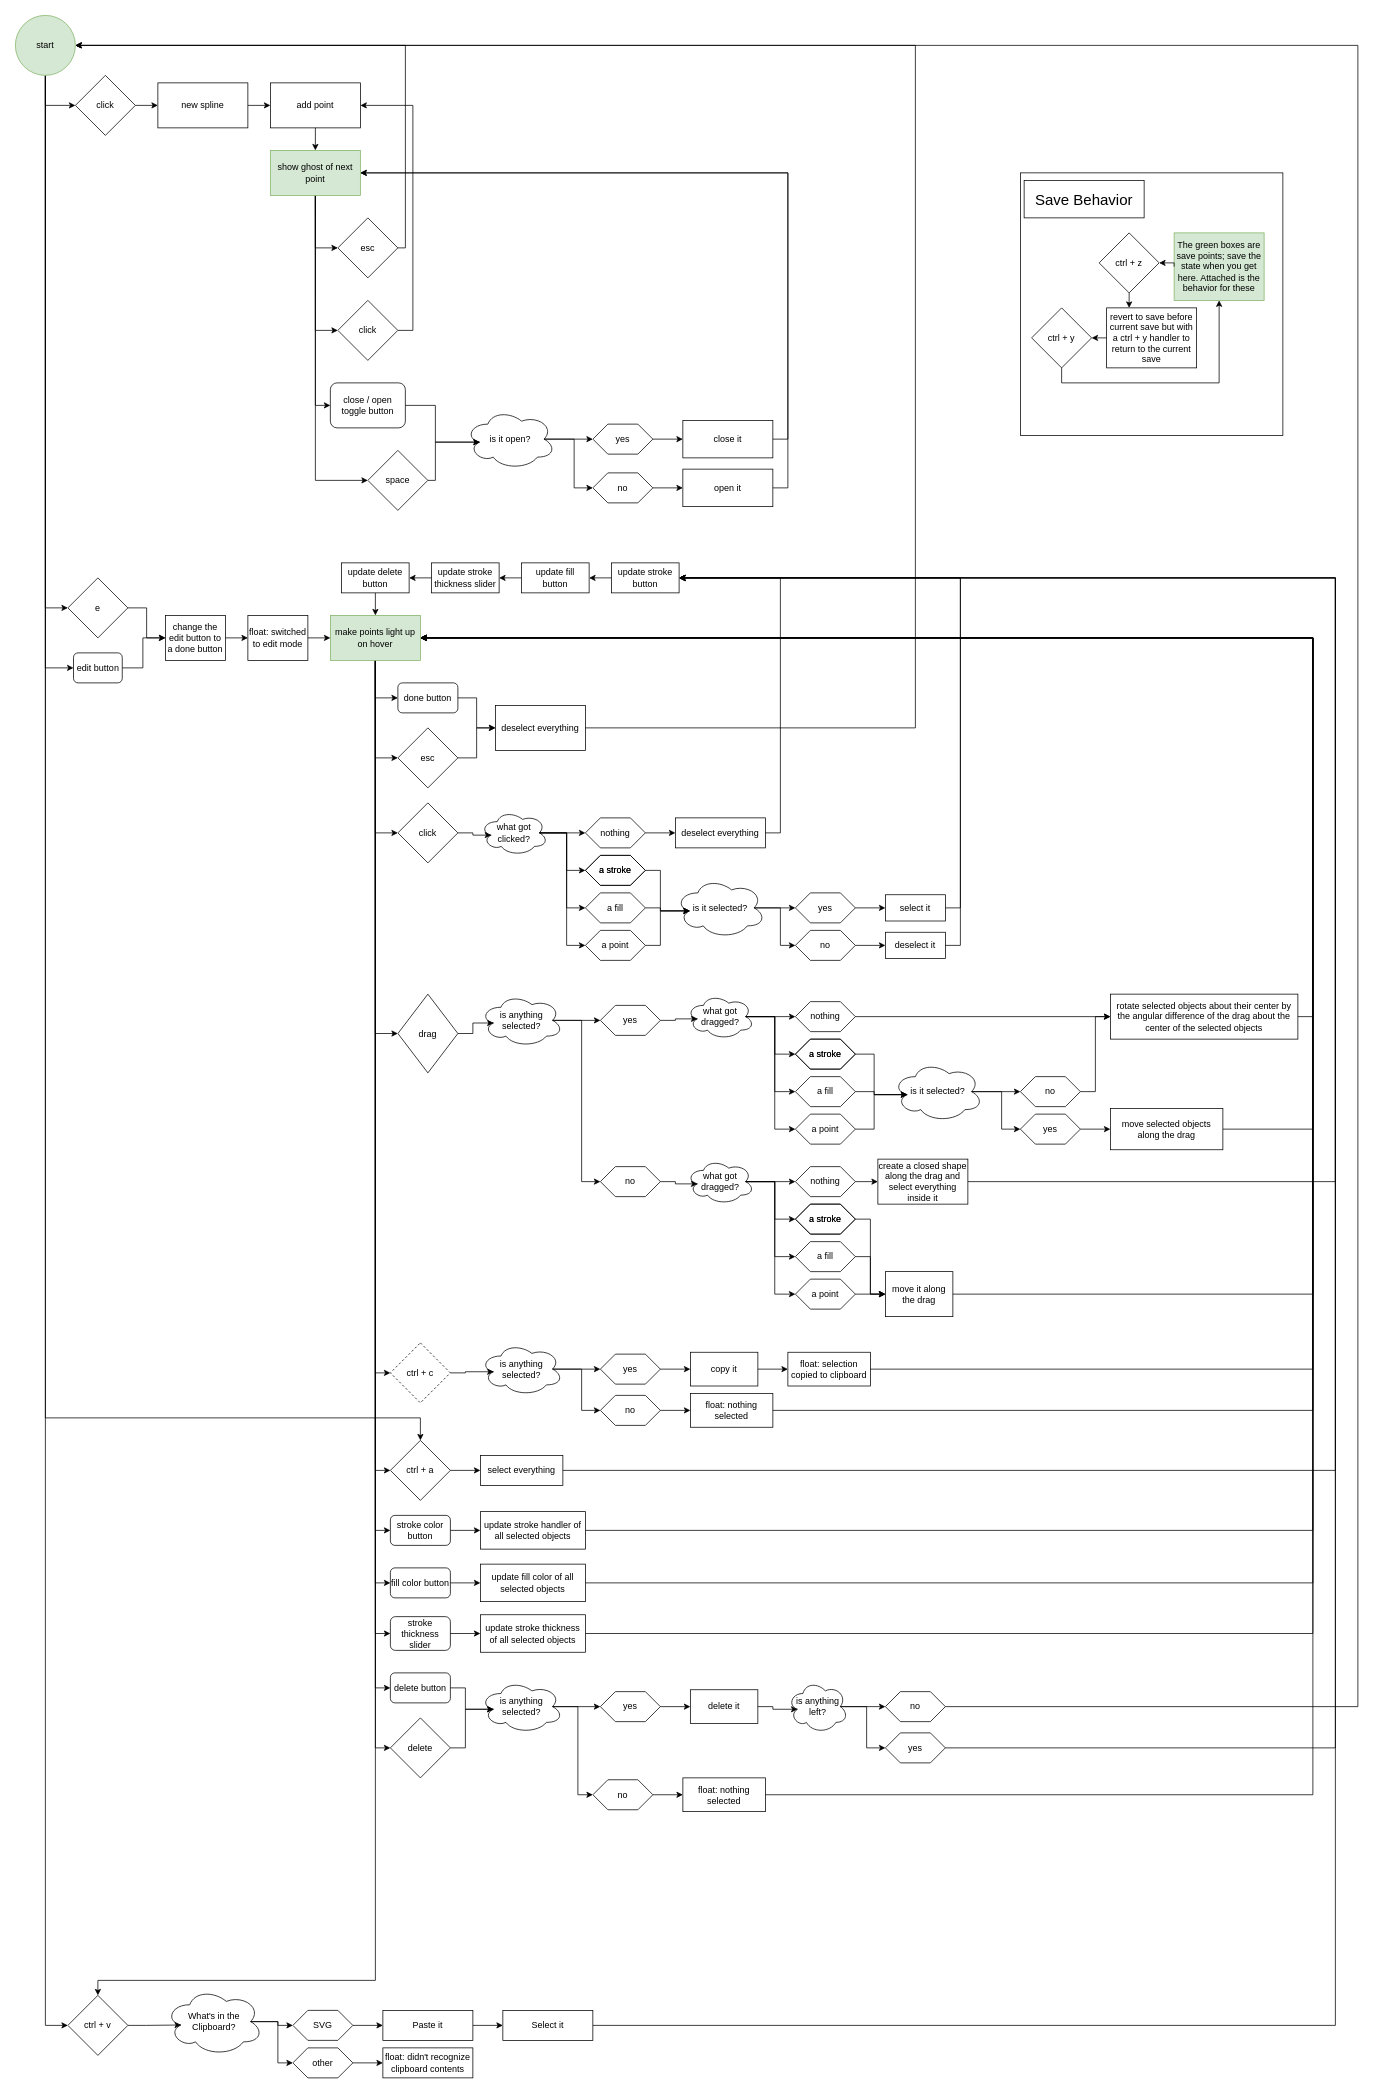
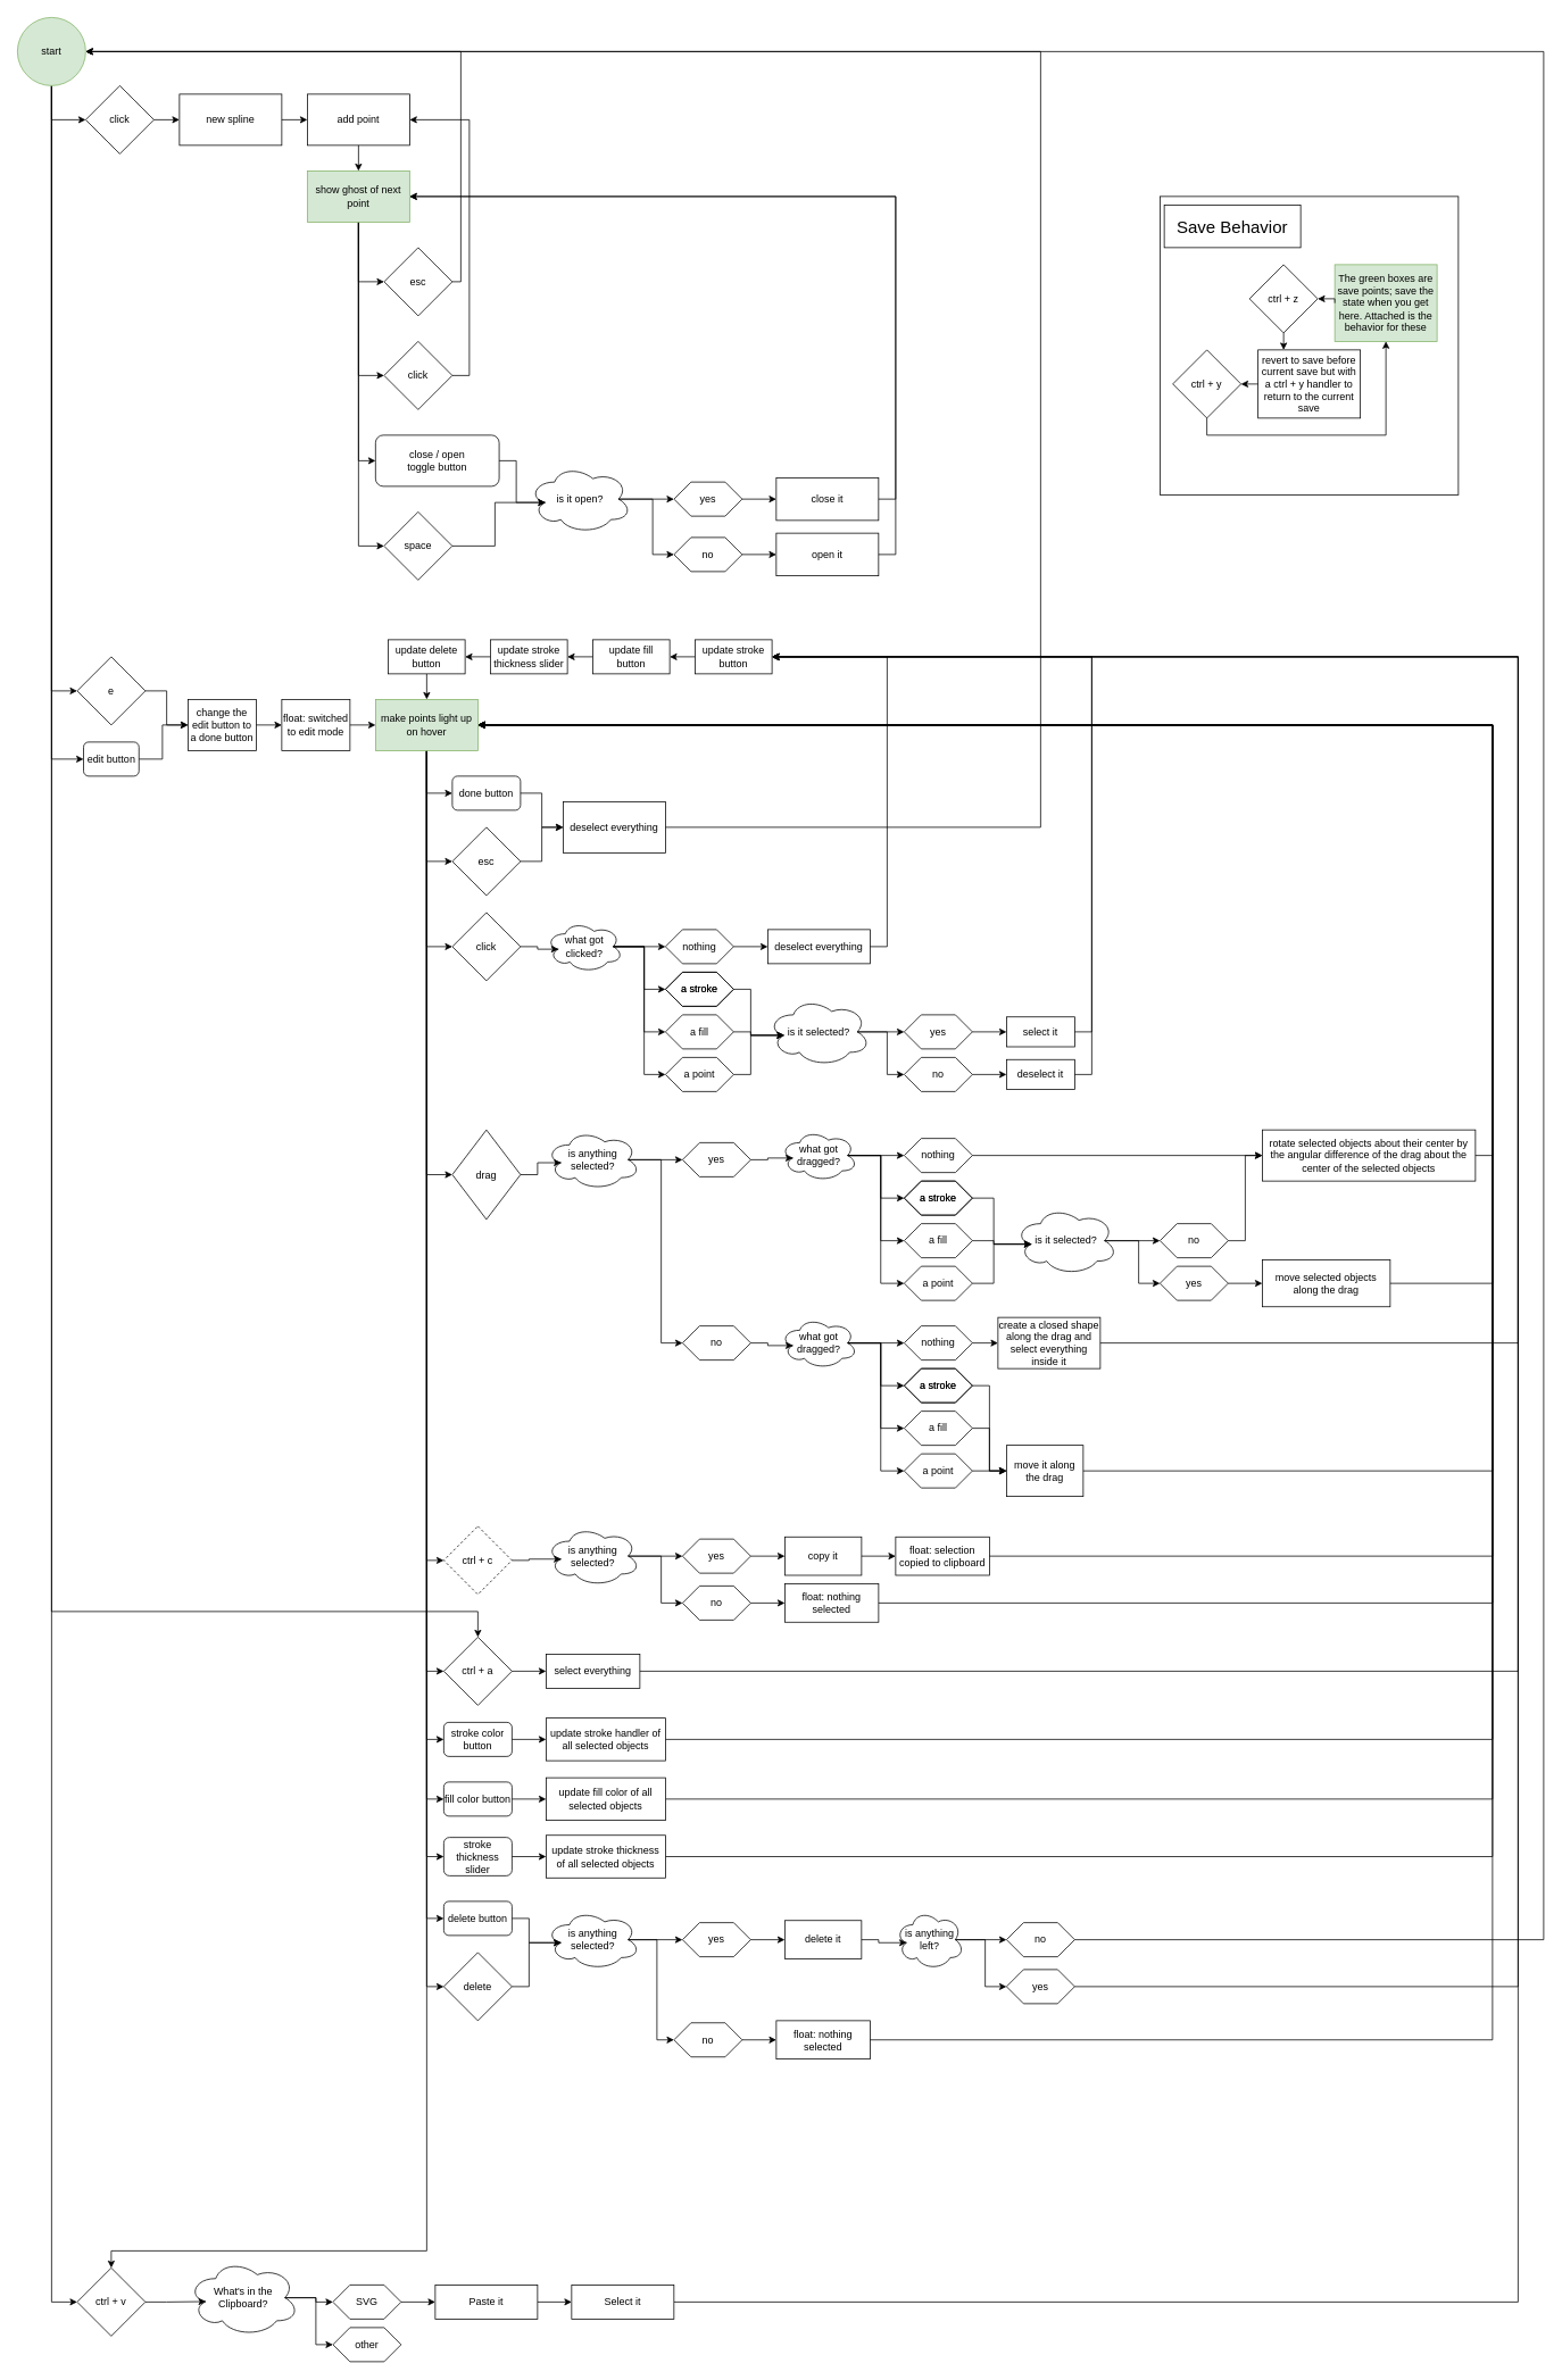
- <mxCell id="32" value="close / open&lt;br&gt;toggle button" style="rounded=1;whiteSpace=wrap;html=1;fillColor=none;" vertex="1" parent="1"><mxGeometry x="439.97" y="510" width="100" height="60" as="geometry" /></mxCell>
+ <mxCell id="32" value="close / open&lt;br&gt;toggle button" style="rounded=1;whiteSpace=wrap;html=1;fillColor=none;" vertex="1" parent="1"><mxGeometry x="439.97" y="510" width="145" height="60" as="geometry" /></mxCell>
- <mxCell id="30" value="space" style="rhombus;whiteSpace=wrap;html=1;fillColor=none;" vertex="1" parent="1"><mxGeometry x="489.97" y="600" width="80" height="80" as="geometry" /></mxCell>
+ <mxCell id="30" value="space" style="rhombus;whiteSpace=wrap;html=1;fillColor=none;" vertex="1" parent="1"><mxGeometry x="449.97" y="600" width="80" height="80" as="geometry" /></mxCell>
- <mxCell id="192" style="edgeStyle=orthogonalEdgeStyle;rounded=0;orthogonalLoop=1;jettySize=auto;html=1;exitX=1;exitY=0.5;exitDx=0;exitDy=0;entryX=0;entryY=0.5;entryDx=0;entryDy=0;" edge="1" parent="1" source="193" target="194"><mxGeometry relative="1" as="geometry" /></mxCell>
- <mxCell id="194" value="float: didn't recognize clipboard contents" style="rounded=0;whiteSpace=wrap;html=1;fontSize=12;align=center;fillColor=none;" vertex="1" parent="1"><mxGeometry x="510" y="2730" width="120" height="40" as="geometry" /></mxCell>
